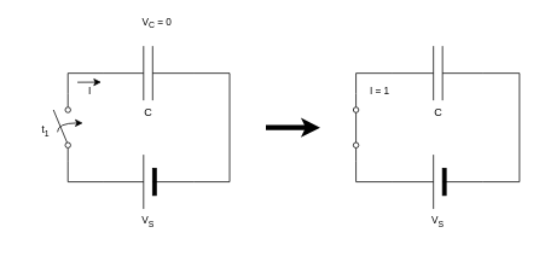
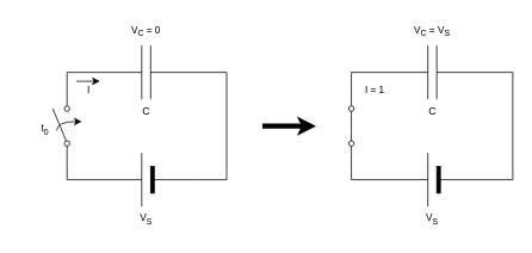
- <mxCell id="11" value="V&lt;sub&gt;C&lt;/sub&gt;&amp;nbsp;= 0" style="text;html=1;whiteSpace=wrap;strokeColor=none;fillColor=none;align=center;verticalAlign=middle;rounded=0;fontFamily=Helvetica;fontSize=11;fontColor=default;labelBackgroundColor=default;" vertex="1" parent="1"><mxGeometry x="143" y="10" width="60" height="30" as="geometry" /></mxCell>
+ <mxCell id="11" value="V&lt;sub&gt;C&lt;/sub&gt;&amp;nbsp;= 0" style="text;html=1;whiteSpace=wrap;strokeColor=none;fillColor=none;align=center;verticalAlign=middle;rounded=0;fontFamily=Helvetica;fontSize=11;fontColor=default;labelBackgroundColor=default;" vertex="1" parent="1"><mxGeometry x="133" y="20" width="60" height="30" as="geometry" /></mxCell>
+ <mxCell id="19" value="V&lt;sub&gt;C&lt;/sub&gt;&amp;nbsp;= V&lt;sub&gt;S&lt;/sub&gt;" style="text;html=1;whiteSpace=wrap;strokeColor=none;fillColor=none;align=center;verticalAlign=middle;rounded=0;fontFamily=Helvetica;fontSize=11;fontColor=default;labelBackgroundColor=default;" vertex="1" parent="1"><mxGeometry x="453" y="20" width="60" height="30" as="geometry" /></mxCell>
- <mxCell id="12" value="t&lt;sub&gt;1&lt;/sub&gt;" style="text;html=1;whiteSpace=wrap;strokeColor=none;fillColor=none;align=center;verticalAlign=middle;rounded=0;fontFamily=Helvetica;fontSize=11;fontColor=default;labelBackgroundColor=default;" vertex="1" parent="1"><mxGeometry x="20" y="130" width="60" height="30" as="geometry" /></mxCell>
+ <mxCell id="12" value="t&lt;sub&gt;0&lt;/sub&gt;" style="text;html=1;whiteSpace=wrap;strokeColor=none;fillColor=none;align=center;verticalAlign=middle;rounded=0;fontFamily=Helvetica;fontSize=11;fontColor=default;labelBackgroundColor=default;" vertex="1" parent="1"><mxGeometry x="20" y="130" width="60" height="30" as="geometry" /></mxCell>
